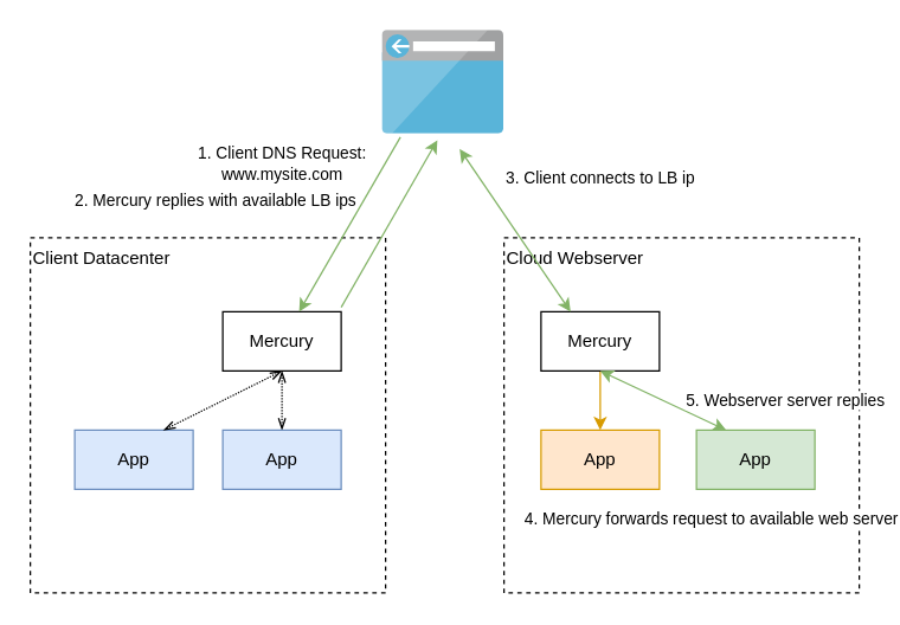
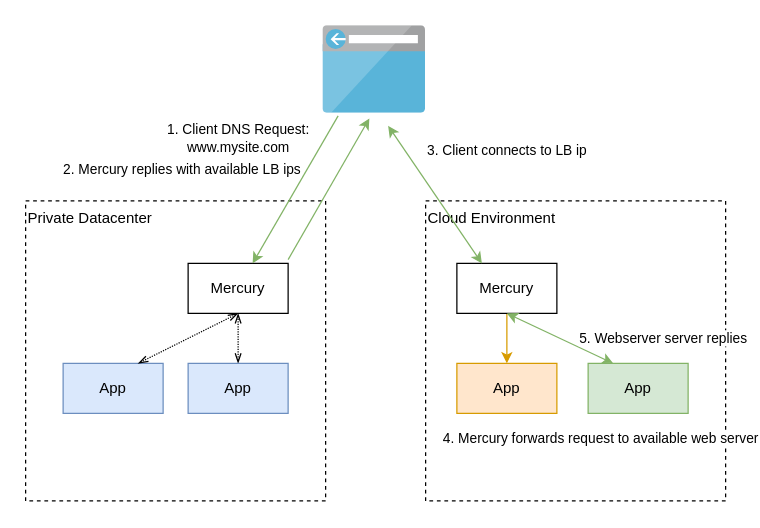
- <mxCell id="3" value="Client Datacenter" style="whiteSpace=wrap;html=1;aspect=fixed;verticalAlign=top;align=left;dashed=1;" vertex="1" parent="1"><mxGeometry x="20" y="160" width="240" height="240" as="geometry" /></mxCell>
+ <mxCell id="3" value="Private Datacenter" style="whiteSpace=wrap;html=1;aspect=fixed;verticalAlign=top;align=left;dashed=1;" vertex="1" parent="1"><mxGeometry x="20" y="160" width="240" height="240" as="geometry" /></mxCell>
- <mxCell id="7" value="Cloud Webserver" style="whiteSpace=wrap;html=1;aspect=fixed;verticalAlign=top;align=left;dashed=1;" vertex="1" parent="1"><mxGeometry x="340" y="160" width="240" height="240" as="geometry" /></mxCell>
+ <mxCell id="7" value="Cloud Environment" style="whiteSpace=wrap;html=1;aspect=fixed;verticalAlign=top;align=left;dashed=1;" vertex="1" parent="1"><mxGeometry x="340" y="160" width="240" height="240" as="geometry" /></mxCell>
